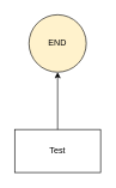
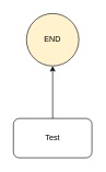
- <mxCell id="2" value="Test" style="rounded=0;whiteSpace=wrap;html=1;" vertex="1" parent="1"><mxGeometry x="20" y="180" width="120" height="60" as="geometry" /></mxCell>
+ <mxCell id="2" value="Test" style="whiteSpace=wrap;html=1;rounded=1;" vertex="1" parent="1"><mxGeometry x="20" y="180" width="120" height="60" as="geometry" /></mxCell>
